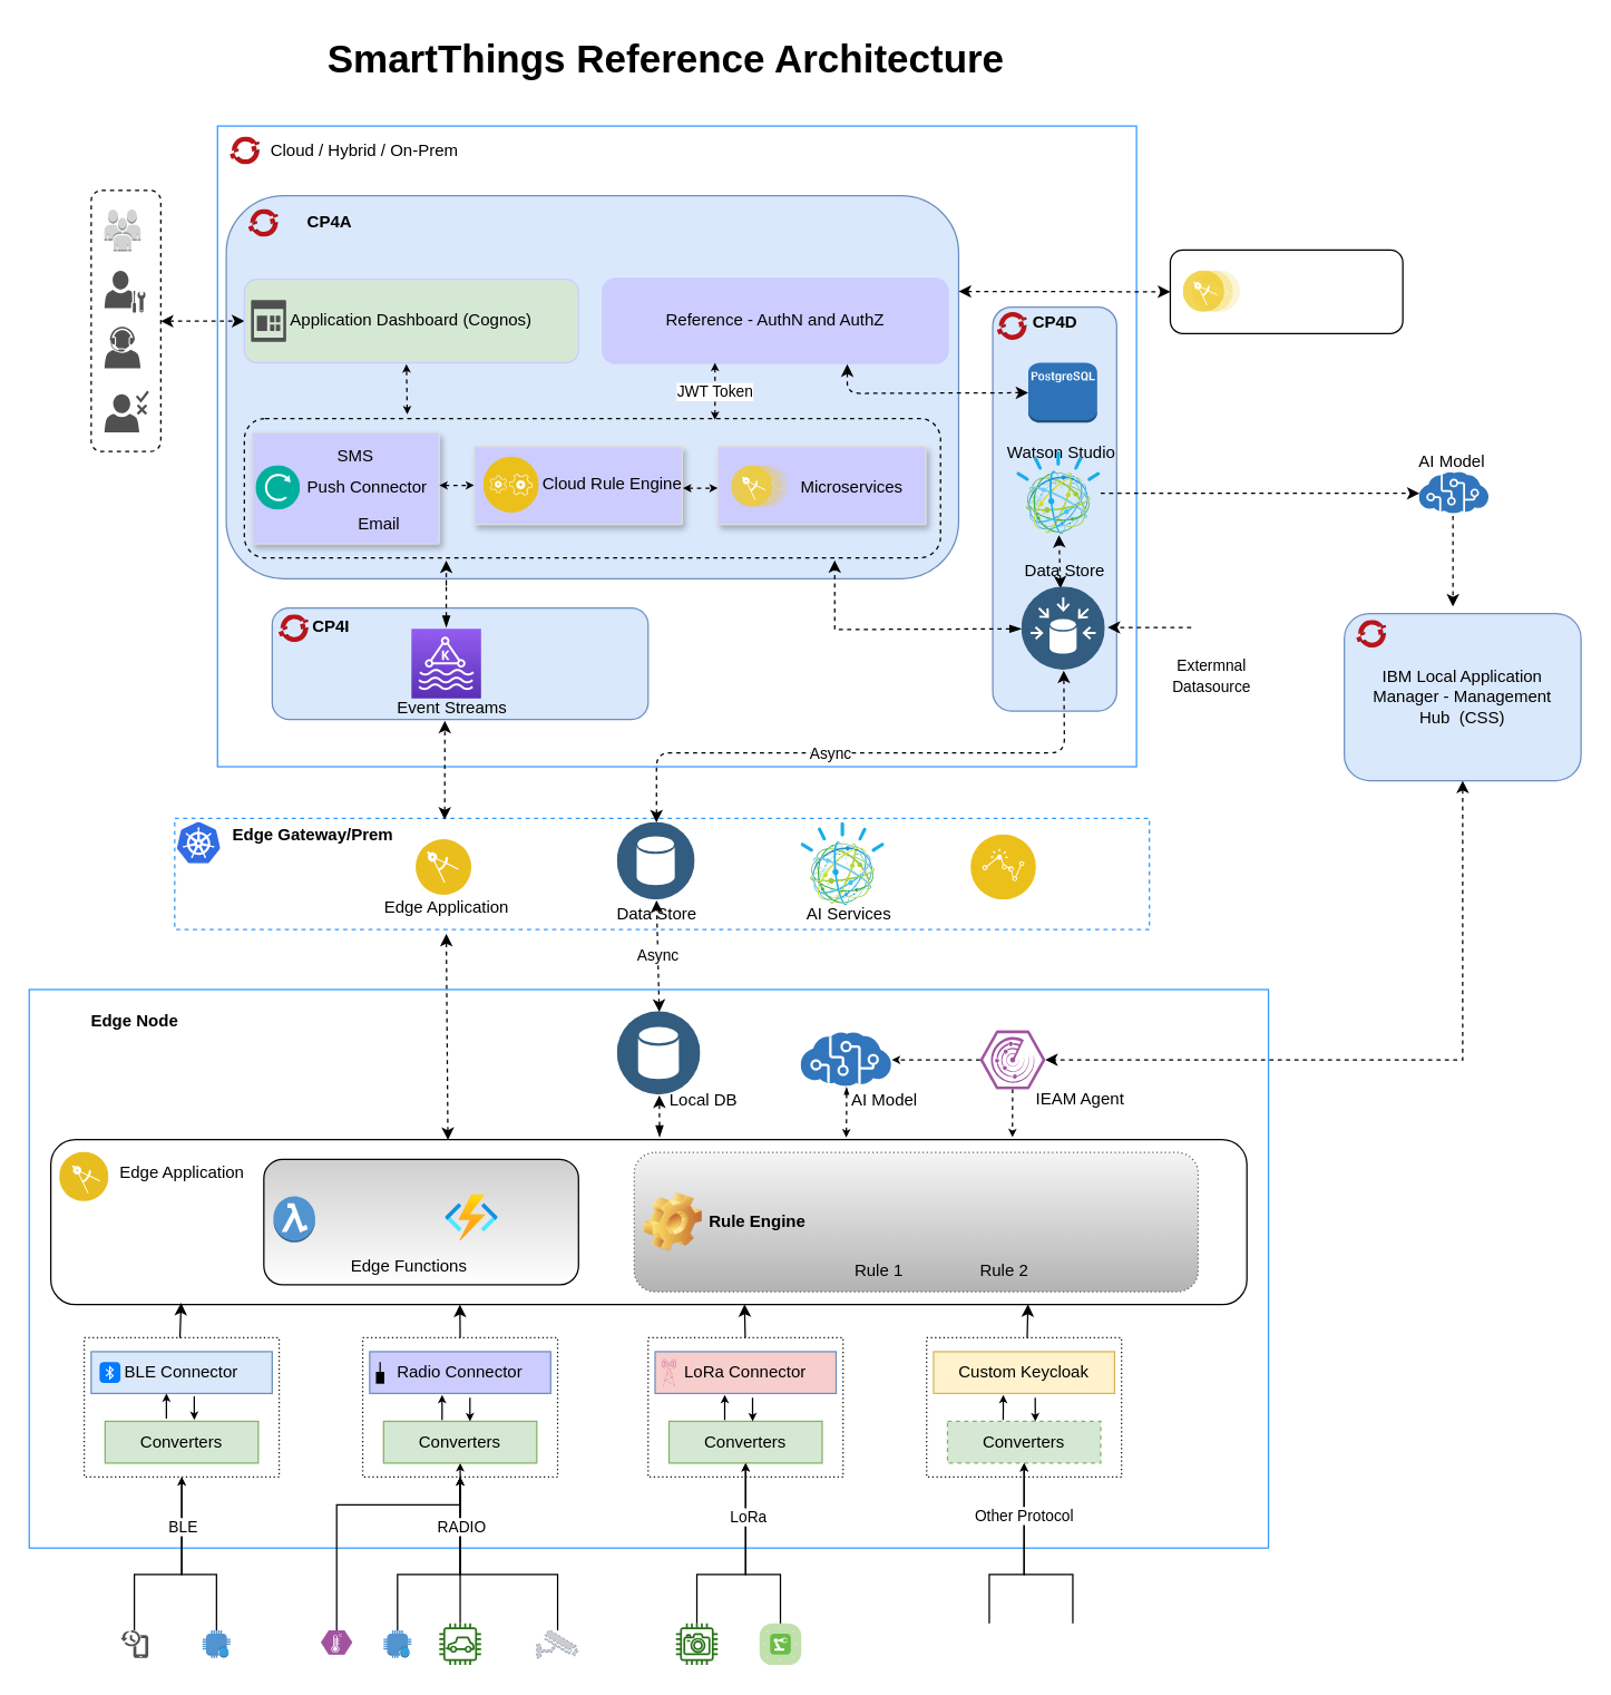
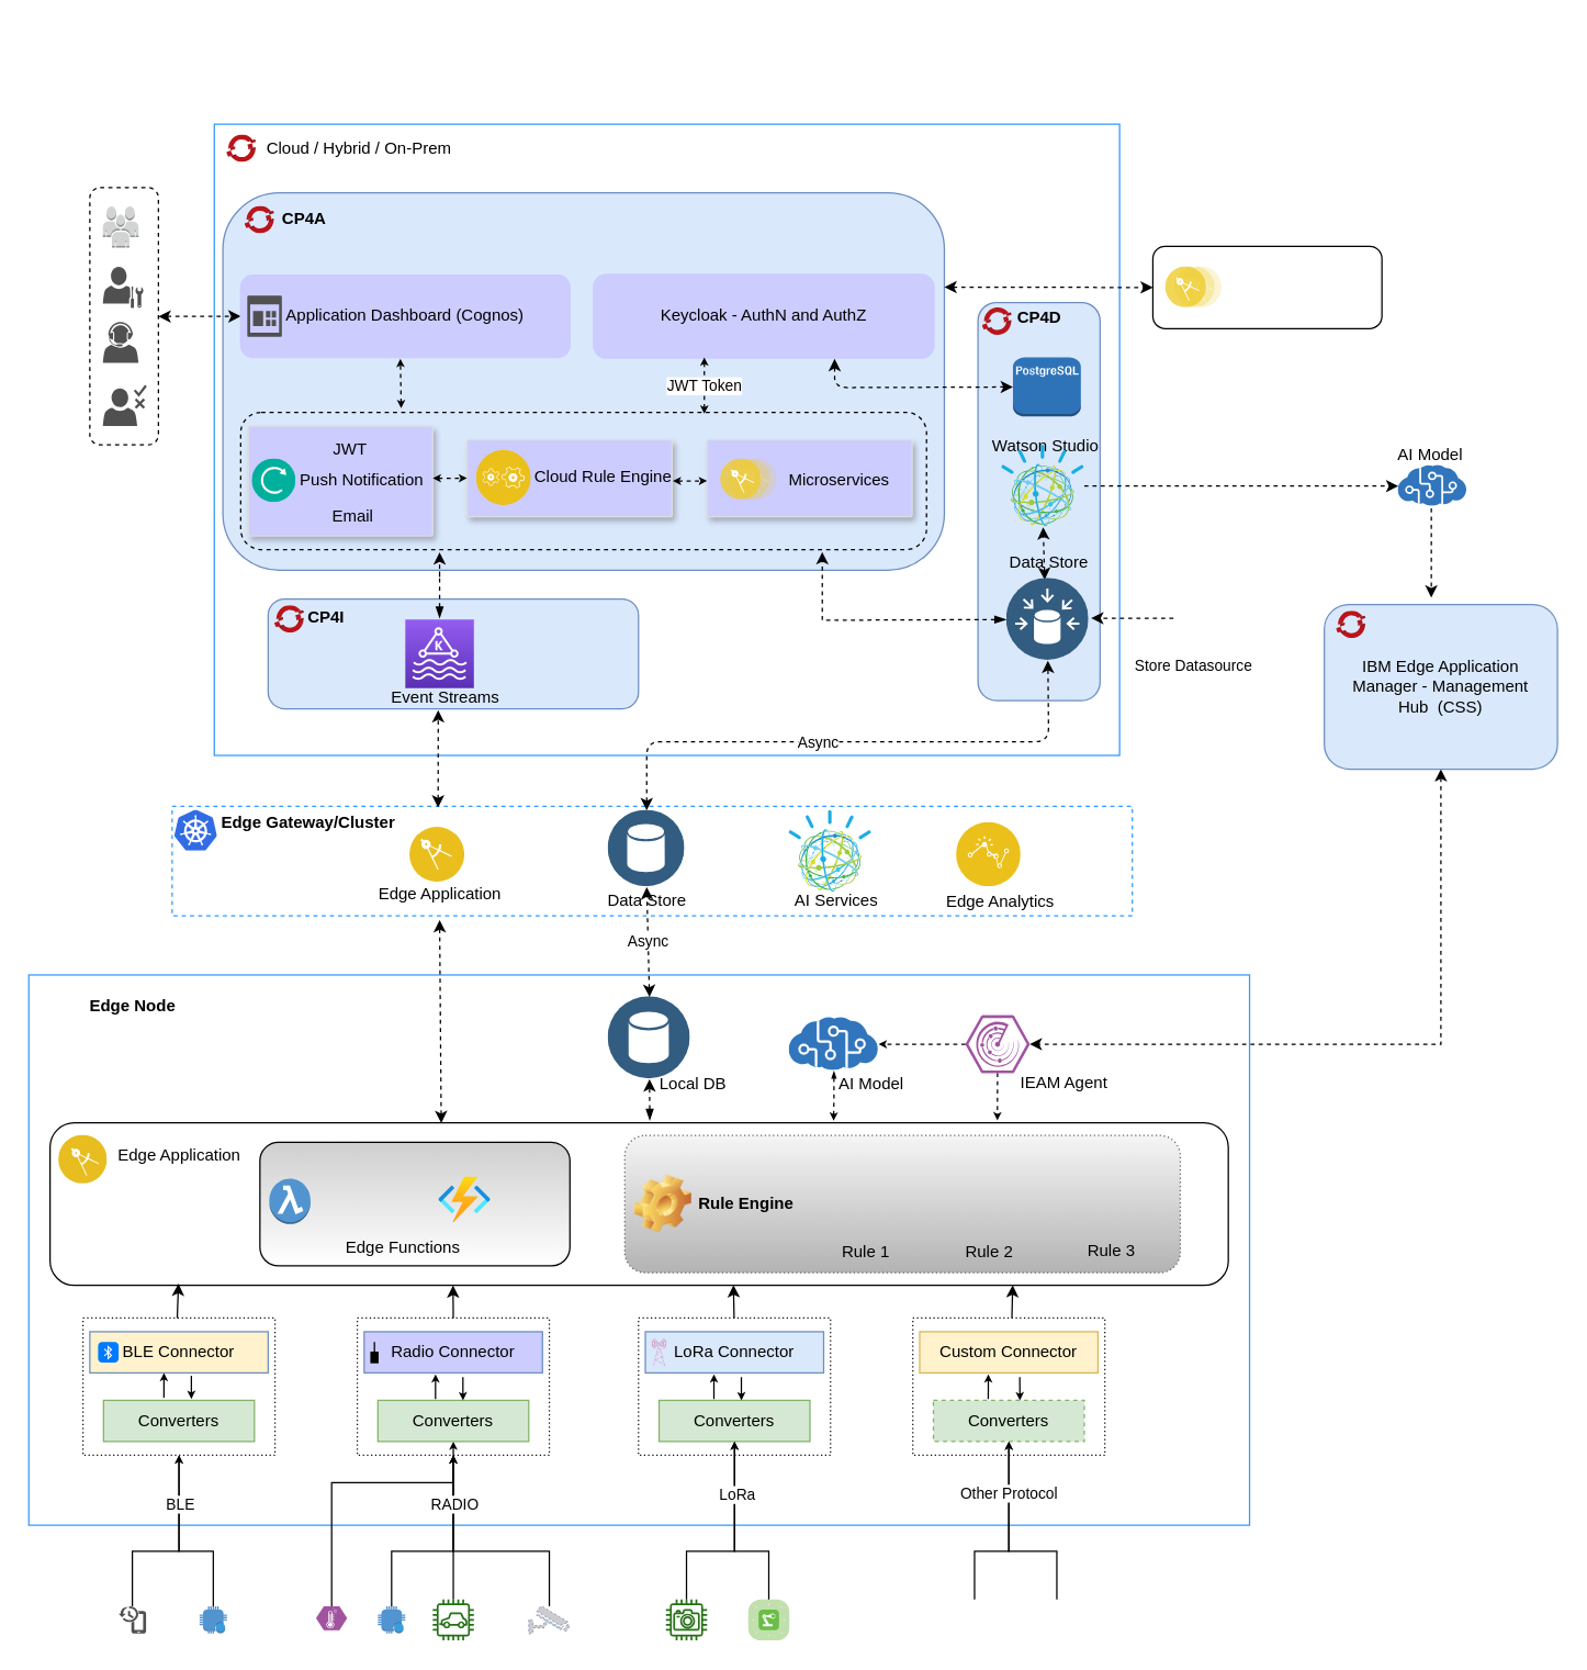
- <mxCell id="100" value="&lt;h1&gt;&lt;font style=&quot;font-size: 28px&quot;&gt;SmartThings Reference Architecture&lt;/font&gt;&lt;/h1&gt;" style="text;html=1;strokeColor=none;fillColor=none;spacing=5;spacingTop=-20;whiteSpace=wrap;overflow=hidden;rounded=0;dashed=1;" parent="1" vertex="1"><mxGeometry x="230" y="20" width="525" height="60" as="geometry" /></mxCell>
- <mxCell id="118" value="&lt;b&gt;CP4A&lt;/b&gt;" style="text;html=1;strokeColor=none;fillColor=none;align=center;verticalAlign=middle;whiteSpace=wrap;rounded=0;dashed=1;" parent="1" vertex="1"><mxGeometry x="215" y="148.63" width="42.74" height="21.37" as="geometry" /></mxCell>
+ <mxCell id="118" value="&lt;b&gt;CP4A&lt;/b&gt;" style="text;html=1;strokeColor=none;fillColor=none;align=center;verticalAlign=middle;whiteSpace=wrap;rounded=0;dashed=1;" parent="1" vertex="1"><mxGeometry x="200" y="148.63" width="42.74" height="21.37" as="geometry" /></mxCell>
- <mxCell id="92" value="Application Dashboard (Cognos)" style="rounded=1;whiteSpace=wrap;html=1;strokeColor=#CCCCFF;strokeWidth=1;fillColor=#d5e8d4;" parent="91" vertex="1"><mxGeometry width="240" height="60" as="geometry" /></mxCell>
+ <mxCell id="92" value="Application Dashboard (Cognos)" style="rounded=1;whiteSpace=wrap;html=1;strokeColor=#CCCCFF;strokeWidth=1;fillColor=#CCCCFF;" parent="91" vertex="1"><mxGeometry width="240" height="60" as="geometry" /></mxCell>
- <mxCell id="88" value="Reference - AuthN and AuthZ" style="rounded=1;whiteSpace=wrap;html=1;strokeColor=#CCCCFF;strokeWidth=2;fillColor=#CCCCFF;" parent="87" vertex="1"><mxGeometry width="247.37" height="60" as="geometry" /></mxCell>
+ <mxCell id="88" value="Keycloak - AuthN and AuthZ" style="rounded=1;whiteSpace=wrap;html=1;strokeColor=#CCCCFF;strokeWidth=2;fillColor=#CCCCFF;" parent="87" vertex="1"><mxGeometry width="247.37" height="60" as="geometry" /></mxCell>
- <mxCell id="162" value="SMS" style="text;html=1;strokeColor=none;fillColor=none;align=center;verticalAlign=middle;whiteSpace=wrap;rounded=0;shadow=0;glass=0;dashed=1;sketch=0;" parent="1" vertex="1"><mxGeometry x="235" y="316.75" width="40" height="20" as="geometry" /></mxCell>
+ <mxCell id="162" value="JWT" style="text;html=1;strokeColor=none;fillColor=none;align=center;verticalAlign=middle;whiteSpace=wrap;rounded=0;shadow=0;glass=0;dashed=1;sketch=0;" parent="1" vertex="1"><mxGeometry x="235" y="316.75" width="40" height="20" as="geometry" /></mxCell>
- <mxCell id="132" value="Push Connector" style="text;html=1;strokeColor=none;fillColor=none;align=center;verticalAlign=middle;whiteSpace=wrap;rounded=0;" parent="1" vertex="1"><mxGeometry x="216.5" y="340" width="92.5" height="20" as="geometry" /></mxCell>
+ <mxCell id="132" value="Push Notification" style="text;html=1;strokeColor=none;fillColor=none;align=center;verticalAlign=middle;whiteSpace=wrap;rounded=0;" parent="1" vertex="1"><mxGeometry x="216.5" y="340" width="92.5" height="20" as="geometry" /></mxCell>
- <mxCell id="163" value="Email" style="text;html=1;strokeColor=none;fillColor=none;align=center;verticalAlign=middle;whiteSpace=wrap;rounded=0;shadow=0;glass=0;dashed=1;sketch=0;" parent="1" vertex="1"><mxGeometry x="251.5" y="366" width="40" height="20" as="geometry" /></mxCell>
+ <mxCell id="163" value="Email" style="text;html=1;strokeColor=none;fillColor=none;align=center;verticalAlign=middle;whiteSpace=wrap;rounded=0;shadow=0;glass=0;dashed=1;sketch=0;" parent="1" vertex="1"><mxGeometry x="236.5" y="366" width="40" height="20" as="geometry" /></mxCell>
- <mxCell id="116" value="&lt;font style=&quot;font-size: 11px&quot;&gt;Extermnal Datasource&lt;/font&gt;" style="text;html=1;strokeColor=none;fillColor=none;align=center;verticalAlign=middle;whiteSpace=wrap;rounded=0;dashed=1;" parent="1" vertex="1"><mxGeometry x="820" y="472" width="100" height="26" as="geometry" /></mxCell>
+ <mxCell id="116" value="&lt;font style=&quot;font-size: 11px&quot;&gt;Store Datasource&lt;/font&gt;" style="text;html=1;strokeColor=none;fillColor=none;align=center;verticalAlign=middle;whiteSpace=wrap;rounded=0;dashed=1;" parent="1" vertex="1"><mxGeometry x="820" y="472" width="100" height="26" as="geometry" /></mxCell>
- <mxCell id="121" value="IBM Local Application Manager - Management Hub&amp;nbsp; (CSS)" style="text;html=1;strokeColor=none;fillColor=none;align=center;verticalAlign=middle;whiteSpace=wrap;rounded=0;dashed=1;" parent="119" vertex="1"><mxGeometry x="9" y="10" width="152" height="100" as="geometry" /></mxCell>
+ <mxCell id="121" value="IBM Edge Application Manager - Management Hub&amp;nbsp; (CSS)" style="text;html=1;strokeColor=none;fillColor=none;align=center;verticalAlign=middle;whiteSpace=wrap;rounded=0;dashed=1;" parent="119" vertex="1"><mxGeometry x="9" y="10" width="152" height="100" as="geometry" /></mxCell>
- <mxCell id="153" value="&lt;p style=&quot;line-height: 120%&quot;&gt;&lt;font style=&quot;font-size: 12px&quot;&gt;Edge Gateway/Prem&lt;/font&gt;&lt;/p&gt;" style="text;strokeColor=none;fillColor=none;html=1;fontSize=24;fontStyle=1;verticalAlign=middle;align=center;dashed=1;dashPattern=1 2;" parent="1" vertex="1"><mxGeometry x="148.5" y="587" width="150" height="20" as="geometry" /></mxCell>
+ <mxCell id="153" value="&lt;p style=&quot;line-height: 120%&quot;&gt;&lt;font style=&quot;font-size: 12px&quot;&gt;Edge Gateway/Cluster&lt;/font&gt;&lt;/p&gt;" style="text;strokeColor=none;fillColor=none;html=1;fontSize=24;fontStyle=1;verticalAlign=middle;align=center;dashed=1;dashPattern=1 2;" parent="1" vertex="1"><mxGeometry x="148.5" y="587" width="150" height="20" as="geometry" /></mxCell>
+ <mxCell id="156" value="Edge Analytics" style="text;html=1;strokeColor=none;fillColor=none;align=center;verticalAlign=middle;whiteSpace=wrap;rounded=0;dashed=1;" parent="1" vertex="1"><mxGeometry x="688" y="647" width="82" height="20" as="geometry" /></mxCell>
+ <mxCell id="64" value="Rule 3" style="text;html=1;strokeColor=none;fillColor=none;align=center;verticalAlign=middle;whiteSpace=wrap;rounded=0;dashed=1;dashPattern=1 2;" parent="1" vertex="1"><mxGeometry x="790" y="901" width="40" height="20" as="geometry" /></mxCell>
- <mxCell id="16" value="BLE Connector" style="rounded=0;whiteSpace=wrap;html=1;fillColor=#dae8fc;strokeColor=#6c8ebf;" parent="1" vertex="1"><mxGeometry x="65" y="970" width="130" height="30" as="geometry" /></mxCell>
+ <mxCell id="16" value="BLE Connector" style="rounded=0;whiteSpace=wrap;html=1;fillColor=#fff2cc;strokeColor=#6c8ebf;" parent="1" vertex="1"><mxGeometry x="65" y="970" width="130" height="30" as="geometry" /></mxCell>
- <mxCell id="34" value="LoRa Connector" style="rounded=0;whiteSpace=wrap;html=1;fillColor=#f8cecc;strokeColor=#6c8ebf;" parent="1" vertex="1"><mxGeometry x="470" y="970" width="130" height="30" as="geometry" /></mxCell>
+ <mxCell id="34" value="LoRa Connector" style="rounded=0;whiteSpace=wrap;html=1;fillColor=#dae8fc;strokeColor=#6c8ebf;" parent="1" vertex="1"><mxGeometry x="470" y="970" width="130" height="30" as="geometry" /></mxCell>
- <mxCell id="48" value="Custom Keycloak" style="rounded=0;whiteSpace=wrap;html=1;fillColor=#fff2cc;strokeColor=#d6b656;" parent="1" vertex="1"><mxGeometry x="670" y="970" width="130" height="30" as="geometry" /></mxCell>
+ <mxCell id="48" value="Custom Connector" style="rounded=0;whiteSpace=wrap;html=1;fillColor=#fff2cc;strokeColor=#d6b656;" parent="1" vertex="1"><mxGeometry x="670" y="970" width="130" height="30" as="geometry" /></mxCell>
